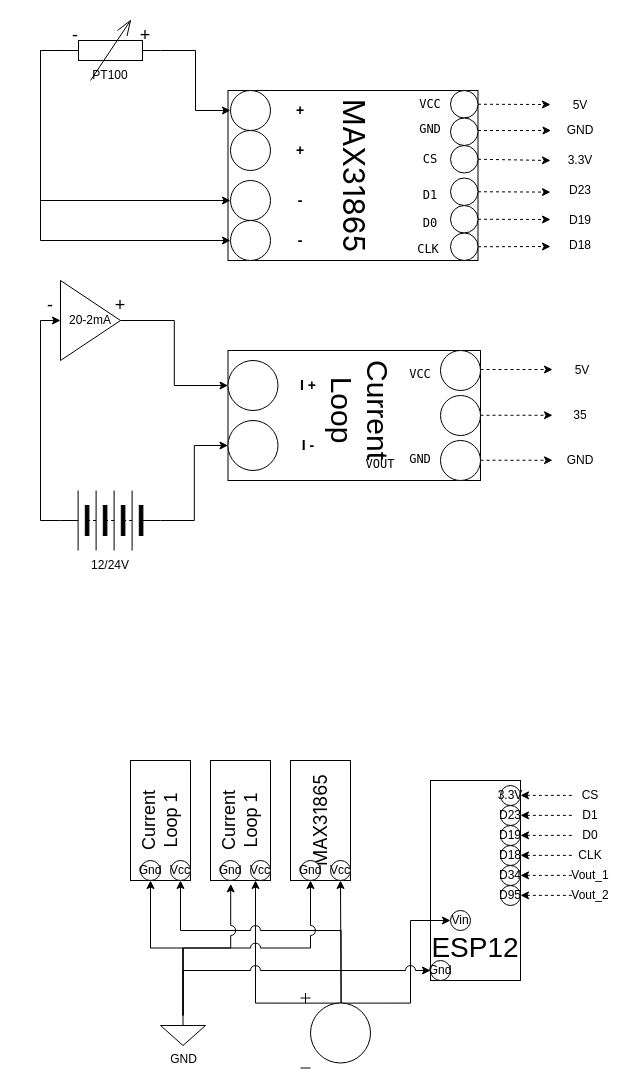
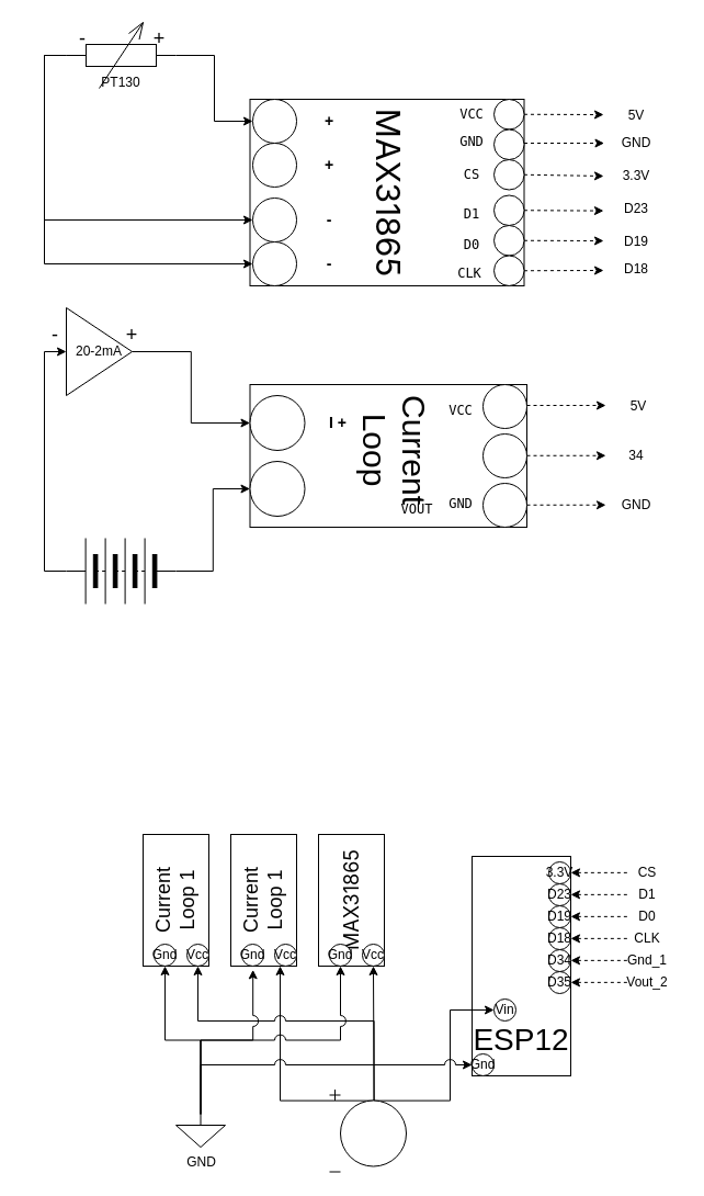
- <mxCell id="47" value="PT100" style="text;html=1;align=center;verticalAlign=middle;whiteSpace=wrap;rounded=0;movable=0;resizable=0;rotatable=0;deletable=0;editable=0;locked=1;connectable=0;" parent="44" vertex="1"><mxGeometry x="20" y="40" width="60" height="30" as="geometry" /></mxCell>
+ <mxCell id="47" value="PT130" style="text;html=1;align=center;verticalAlign=middle;whiteSpace=wrap;rounded=0;movable=0;resizable=0;rotatable=0;deletable=0;editable=0;locked=1;connectable=0;" parent="44" vertex="1"><mxGeometry x="20" y="40" width="60" height="30" as="geometry" /></mxCell>
- <mxCell id="66" value="35" style="text;html=1;align=center;verticalAlign=middle;whiteSpace=wrap;rounded=0;fontFamily=Helvetica;fontSize=12;fontColor=default;" parent="1" vertex="1"><mxGeometry x="550" y="400" width="60" height="30" as="geometry" /></mxCell>
+ <mxCell id="66" value="34" style="text;html=1;align=center;verticalAlign=middle;whiteSpace=wrap;rounded=0;fontFamily=Helvetica;fontSize=12;fontColor=default;" parent="1" vertex="1"><mxGeometry x="550" y="400" width="60" height="30" as="geometry" /></mxCell>
- <mxCell id="34" value="&lt;font style=&quot;font-size: 14px;&quot;&gt;&lt;b&gt;I -&lt;/b&gt;&lt;/font&gt;" style="text;html=1;align=center;verticalAlign=middle;whiteSpace=wrap;rounded=0;" parent="1" vertex="1"><mxGeometry x="277.5" y="430" width="60" height="30" as="geometry" /></mxCell>
- <mxCell id="35" value="12/24V" style="text;html=1;align=center;verticalAlign=middle;whiteSpace=wrap;rounded=0;" parent="1" vertex="1"><mxGeometry x="80" y="550" width="60" height="30" as="geometry" /></mxCell>
- <mxCell id="97" value="Vout_1" style="text;html=1;align=center;verticalAlign=middle;whiteSpace=wrap;rounded=0;" vertex="1" parent="1"><mxGeometry x="560" y="860" width="60" height="30" as="geometry" /></mxCell>
+ <mxCell id="97" value="Gnd_1" style="text;html=1;align=center;verticalAlign=middle;whiteSpace=wrap;rounded=0;" vertex="1" parent="1"><mxGeometry x="560" y="860" width="60" height="30" as="geometry" /></mxCell>
- <mxCell id="105" value="D95" style="ellipse;whiteSpace=wrap;html=1;aspect=fixed;" vertex="1" parent="1"><mxGeometry x="500" y="885" width="20" height="20" as="geometry" /></mxCell>
+ <mxCell id="105" value="D35" style="ellipse;whiteSpace=wrap;html=1;aspect=fixed;" vertex="1" parent="1"><mxGeometry x="500" y="885" width="20" height="20" as="geometry" /></mxCell>
